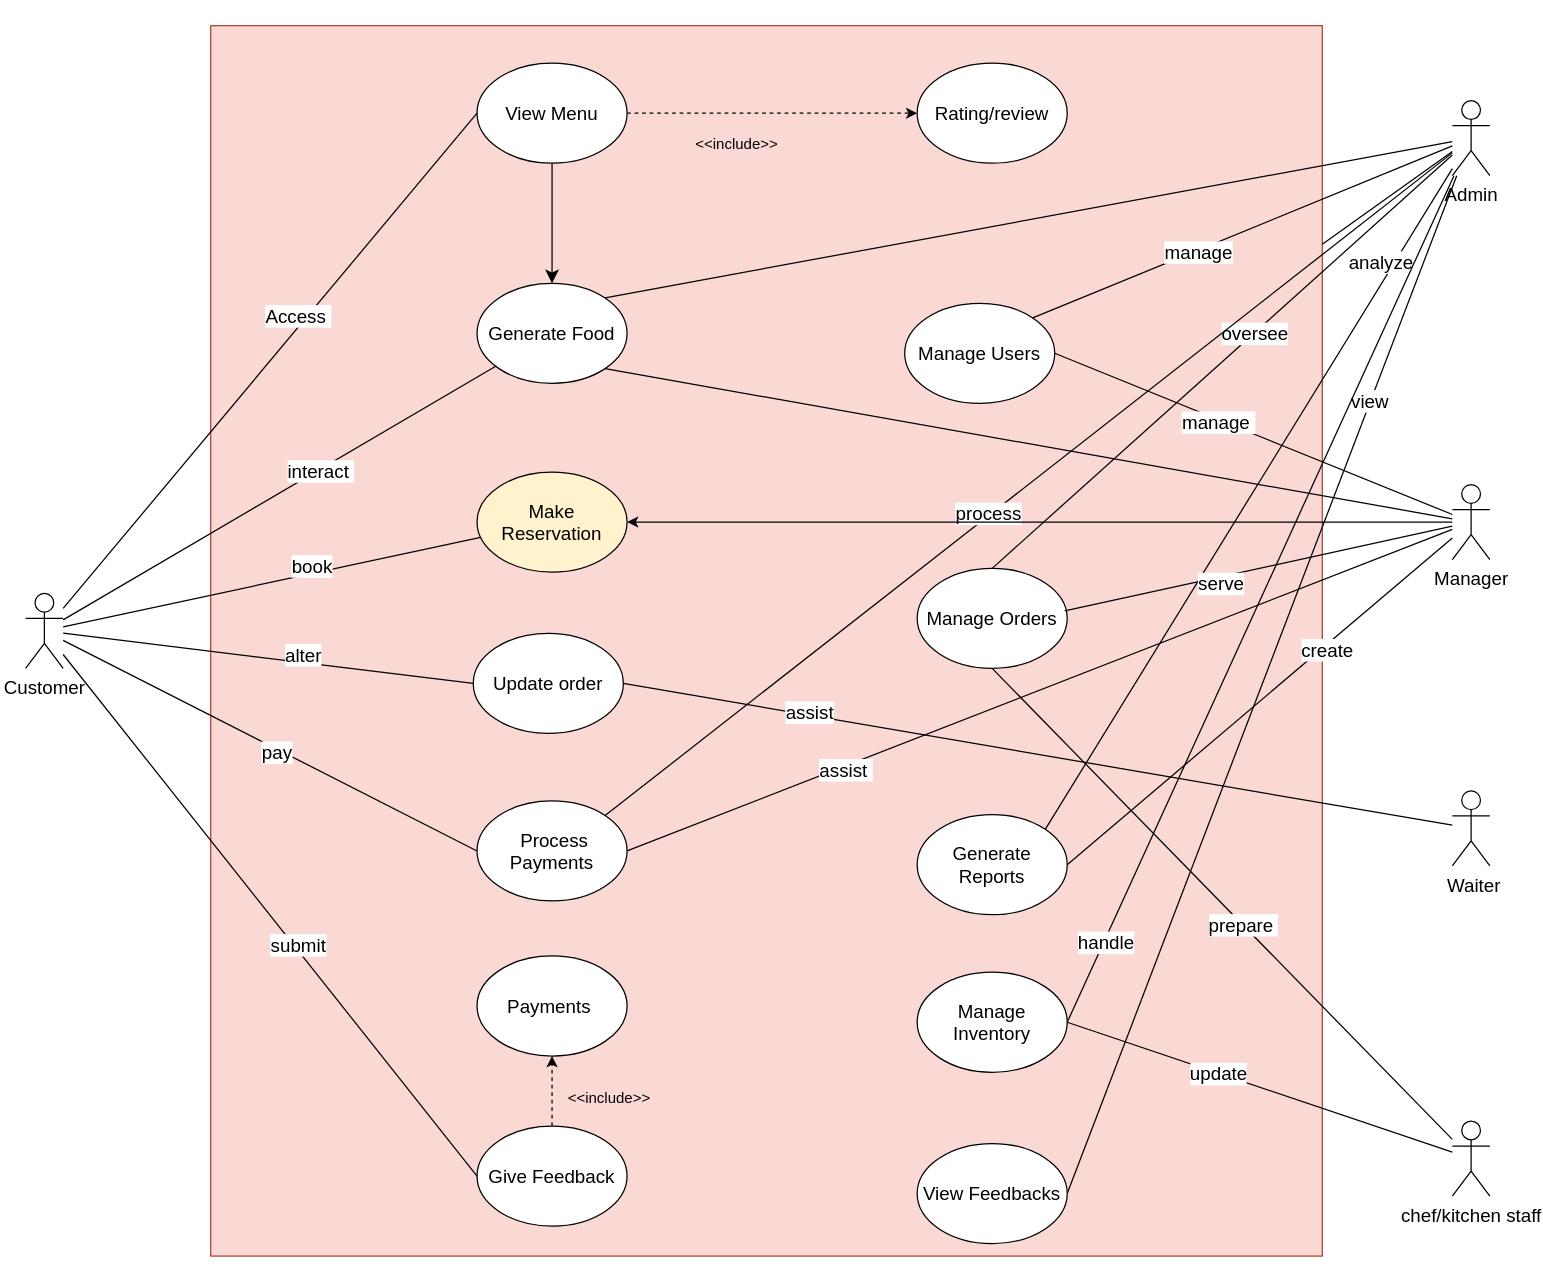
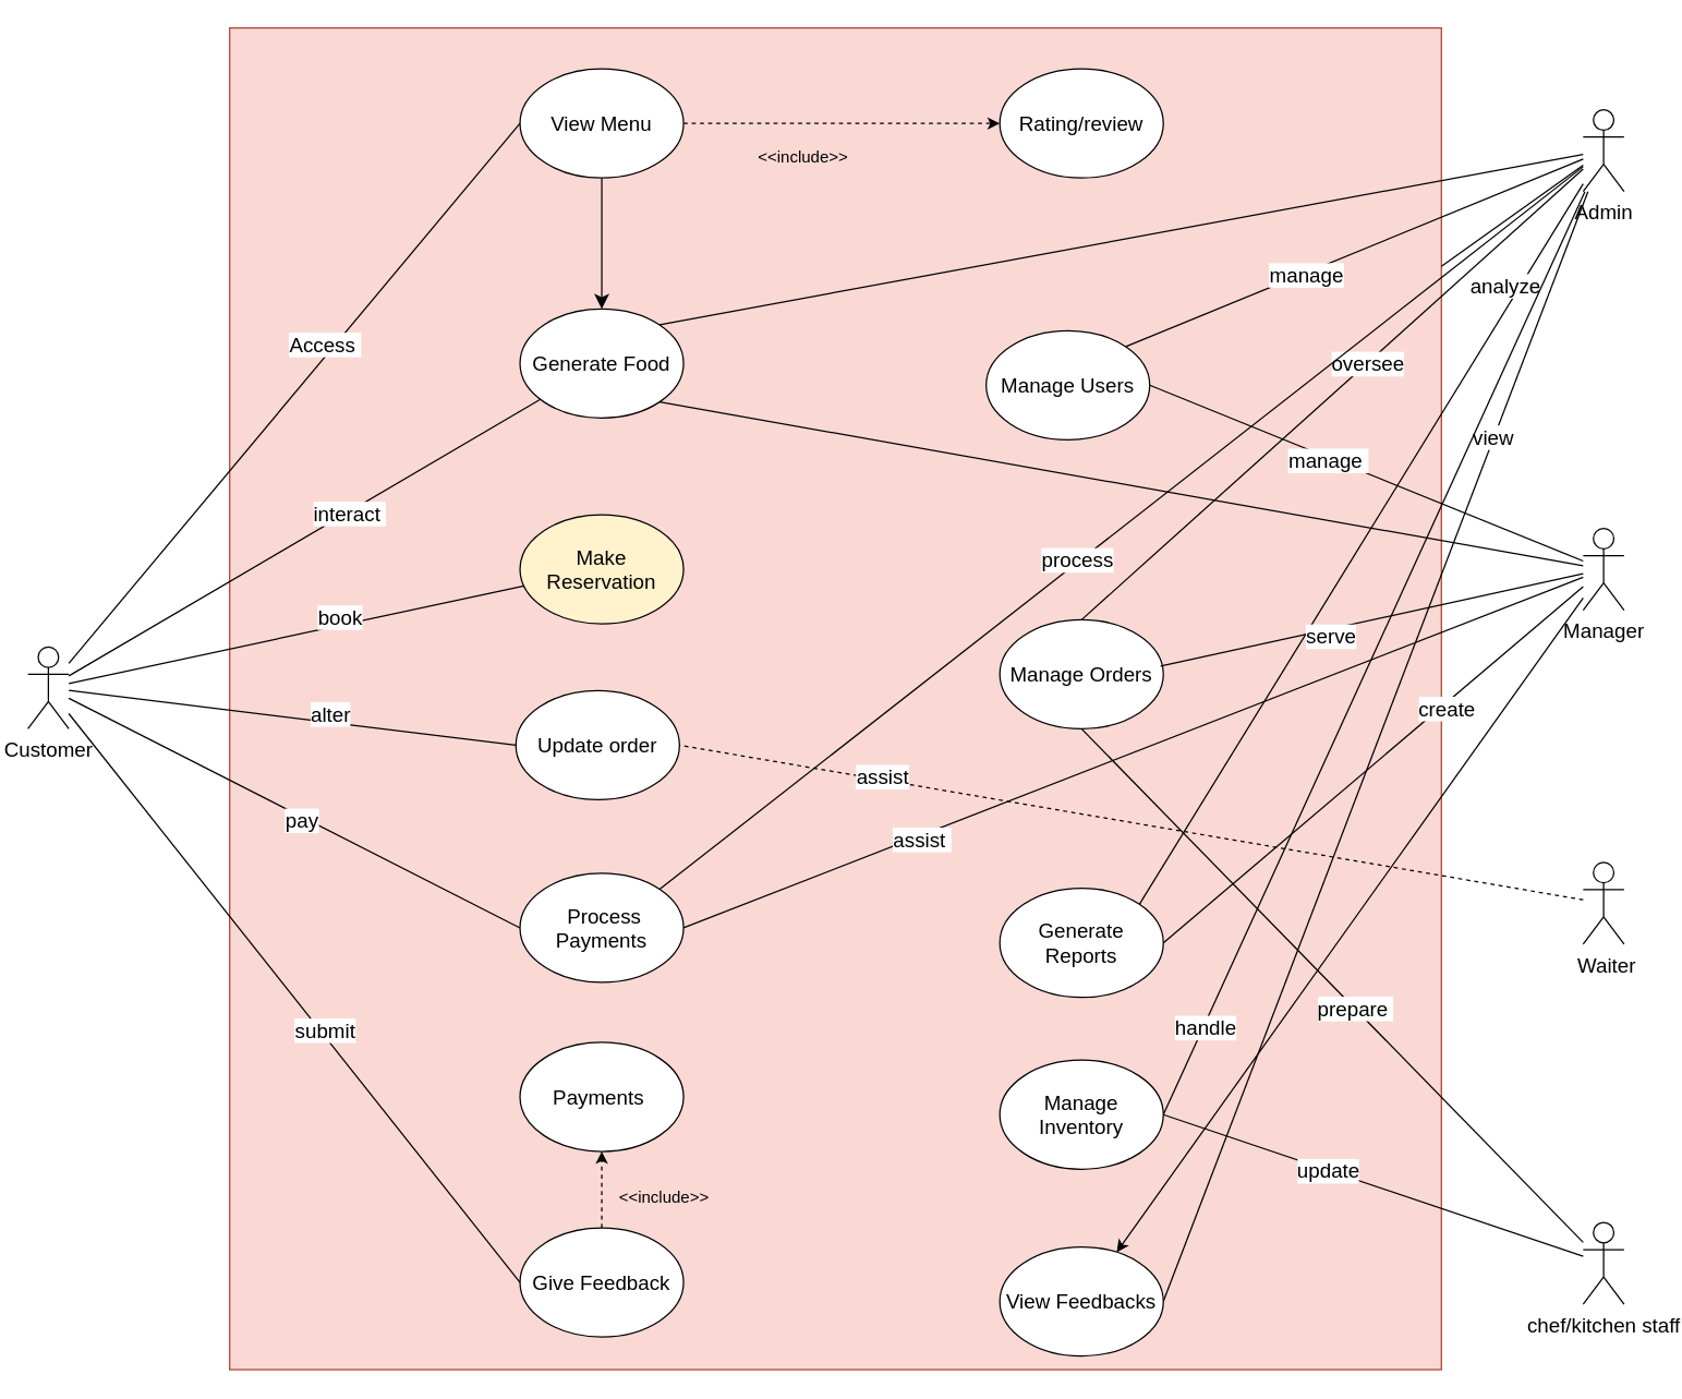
- <mxCell id="50" style="rounded=0;orthogonalLoop=1;jettySize=auto;html=1;entryX=1;entryY=0.5;entryDx=0;entryDy=0;fontSize=15;" edge="1" parent="1" source="51" target="7"><mxGeometry relative="1" as="geometry" /></mxCell>
+ <mxCell id="50" style="rounded=0;orthogonalLoop=1;jettySize=auto;html=1;fontSize=15;" edge="1" parent="1" source="51" target="60"><mxGeometry relative="1" as="geometry" /></mxCell>
- <mxCell id="57" style="rounded=0;orthogonalLoop=1;jettySize=auto;html=1;entryX=1;entryY=0.5;entryDx=0;entryDy=0;endArrow=none;startFill=0;fontSize=15;" edge="1" parent="1" source="59" target="56"><mxGeometry relative="1" as="geometry" /></mxCell>
+ <mxCell id="57" style="rounded=0;orthogonalLoop=1;jettySize=auto;html=1;entryX=1;entryY=0.5;entryDx=0;entryDy=0;endArrow=none;startFill=0;fontSize=15;dashed=1;" edge="1" parent="1" source="59" target="56"><mxGeometry relative="1" as="geometry" /></mxCell>
